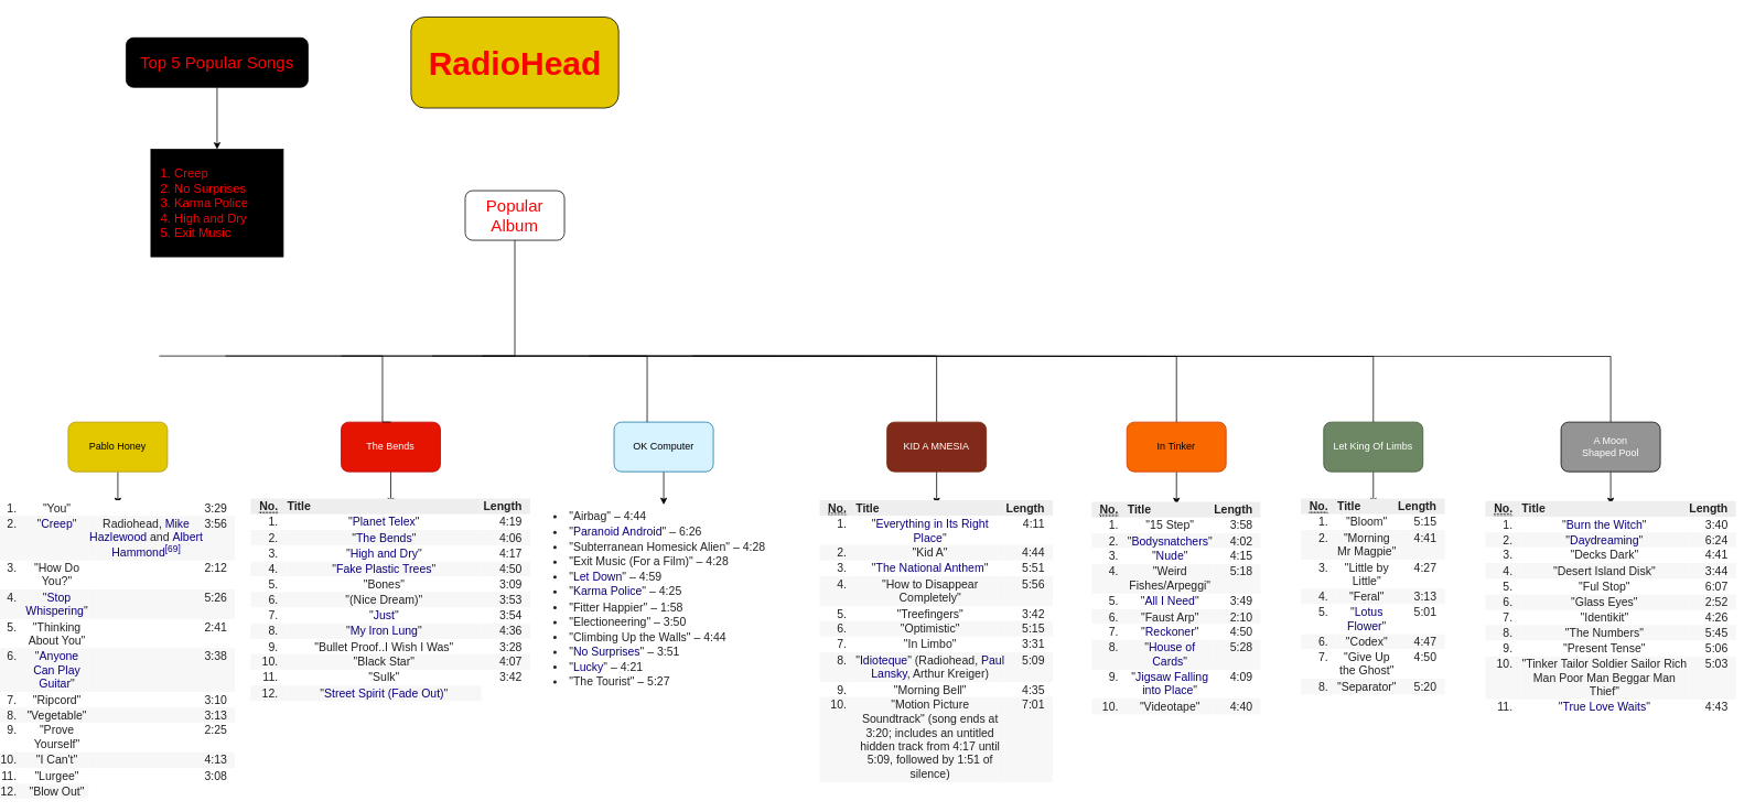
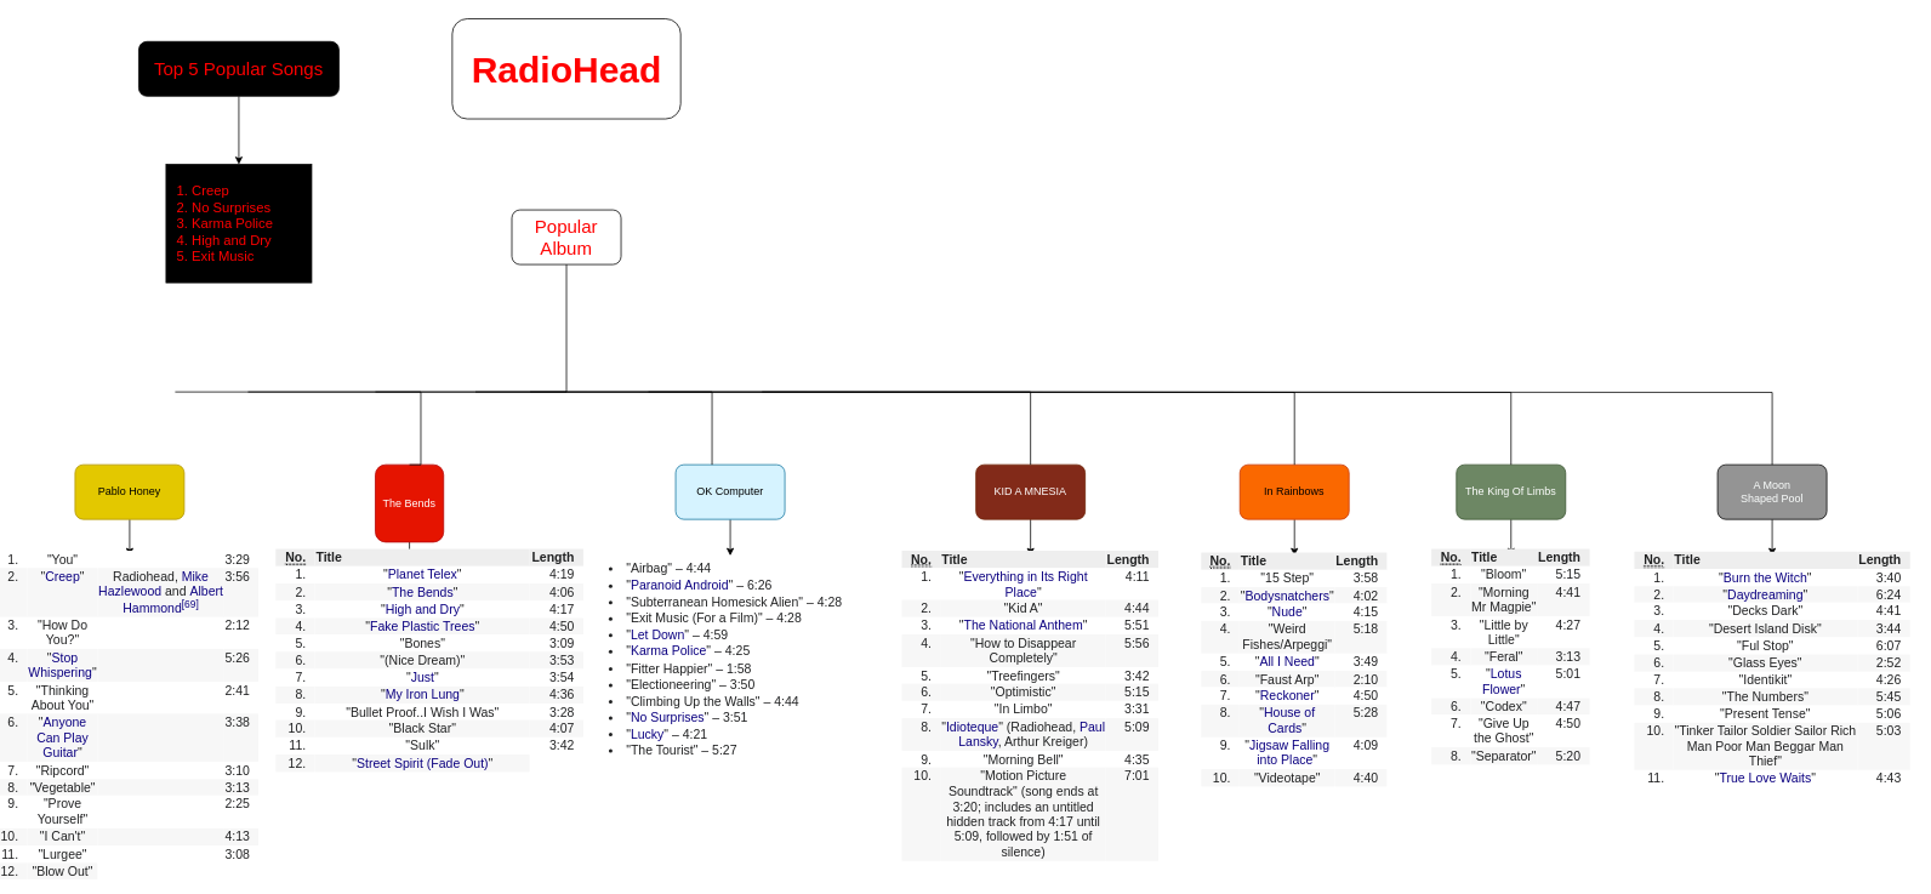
- <mxCell id="2" value="RadioHead" style="rounded=1;whiteSpace=wrap;html=1;fontSize=40;fontColor=#FF0000;fontStyle=1;fillColor=#e3c800;" parent="1" vertex="1"><mxGeometry x="434.5" y="20" width="251" height="110" as="geometry" /></mxCell>
+ <mxCell id="2" value="RadioHead" style="rounded=1;whiteSpace=wrap;html=1;fontSize=40;fontColor=#FF0000;fontStyle=1" parent="1" vertex="1"><mxGeometry x="434.5" y="20" width="251" height="110" as="geometry" /></mxCell>
- <mxCell id="13" value="The Bends" style="rounded=1;whiteSpace=wrap;html=1;flipV=0;flipH=0;fillColor=#e51400;fontColor=#ffffff;strokeColor=#B20000;" parent="1" vertex="1"><mxGeometry x="350" y="510" width="120" height="60" as="geometry" /></mxCell>
+ <mxCell id="13" value="The Bends" style="rounded=1;whiteSpace=wrap;html=1;flipV=0;flipH=0;fillColor=#e51400;fontColor=#ffffff;strokeColor=#B20000;" parent="1" vertex="1"><mxGeometry x="350" y="510" width="75" height="85" as="geometry" /></mxCell>
- <mxCell id="19" value="In Tinker" style="rounded=1;whiteSpace=wrap;html=1;flipV=0;flipH=1;fillColor=#fa6800;fontColor=#000000;strokeColor=#C73500;" parent="1" vertex="1"><mxGeometry x="1300" y="510" width="120" height="60" as="geometry" /></mxCell>
+ <mxCell id="19" value="In Rainbows" style="rounded=1;whiteSpace=wrap;html=1;flipV=0;flipH=1;fillColor=#fa6800;fontColor=#000000;strokeColor=#C73500;" parent="1" vertex="1"><mxGeometry x="1300" y="510" width="120" height="60" as="geometry" /></mxCell>
- <mxCell id="7" value="Let King Of Limbs" style="rounded=1;whiteSpace=wrap;html=1;labelBackgroundColor=none;labelBorderColor=none;flipV=0;flipH=1;fillColor=#6d8764;fontColor=#ffffff;strokeColor=#3A5431;" parent="1" vertex="1"><mxGeometry x="1538" y="510" width="120" height="60" as="geometry" /></mxCell>
+ <mxCell id="7" value="The King Of Limbs" style="rounded=1;whiteSpace=wrap;html=1;labelBackgroundColor=none;labelBorderColor=none;flipV=0;flipH=1;fillColor=#6d8764;fontColor=#ffffff;strokeColor=#3A5431;" parent="1" vertex="1"><mxGeometry x="1538" y="510" width="120" height="60" as="geometry" /></mxCell>
